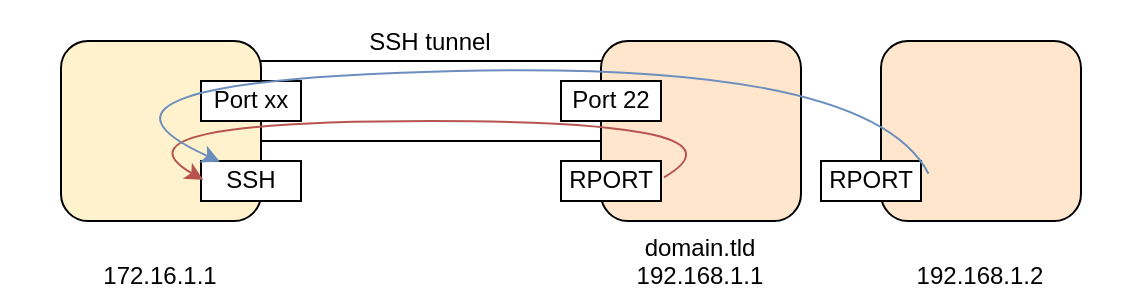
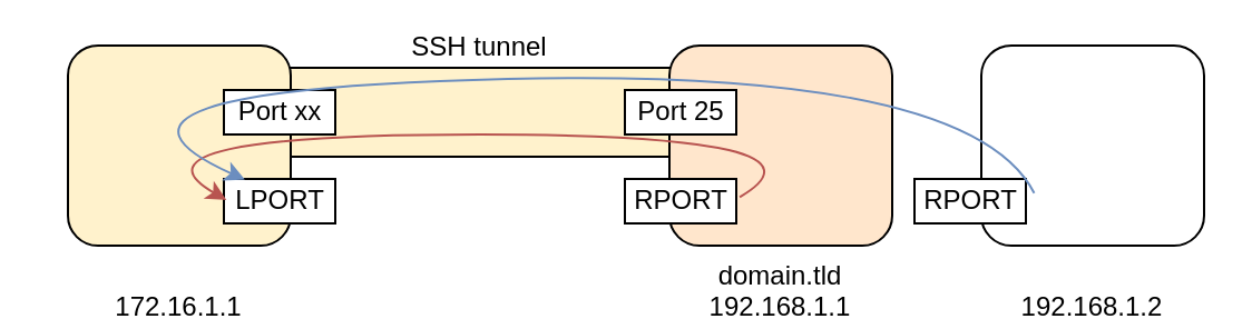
- <mxCell id="2" value="SSH tunnel" style="rounded=0;whiteSpace=wrap;html=1;labelPosition=center;verticalLabelPosition=top;align=center;verticalAlign=bottom;" vertex="1" parent="1"><mxGeometry x="120" y="30" width="190" height="40" as="geometry" /></mxCell>
+ <mxCell id="2" value="SSH tunnel" style="rounded=0;whiteSpace=wrap;html=1;labelPosition=center;verticalLabelPosition=top;align=center;verticalAlign=bottom;fillColor=#fff2cc;" vertex="1" parent="1"><mxGeometry x="120" y="30" width="190" height="40" as="geometry" /></mxCell>
- <mxCell id="5" value="Port 22" style="verticalLabelPosition=middle;verticalAlign=middle;html=1;shape=mxgraph.basic.rect;fillColor2=none;strokeWidth=1;size=20;indent=35.68;labelPosition=center;align=center;" vertex="1" parent="1"><mxGeometry x="280" y="40" width="50" height="20" as="geometry" /></mxCell>
+ <mxCell id="5" value="Port 25" style="verticalLabelPosition=middle;verticalAlign=middle;html=1;shape=mxgraph.basic.rect;fillColor2=none;strokeWidth=1;size=20;indent=35.68;labelPosition=center;align=center;" vertex="1" parent="1"><mxGeometry x="280" y="40" width="50" height="20" as="geometry" /></mxCell>
- <mxCell id="9" value="&lt;br&gt;192.168.1.2" style="rounded=1;whiteSpace=wrap;html=1;labelPosition=center;verticalLabelPosition=bottom;align=center;verticalAlign=top;fillColor=#ffe6cc;" vertex="1" parent="1"><mxGeometry x="440" y="20" width="100" height="90" as="geometry" /></mxCell>
+ <mxCell id="9" value="&lt;br&gt;192.168.1.2" style="rounded=1;whiteSpace=wrap;html=1;labelPosition=center;verticalLabelPosition=bottom;align=center;verticalAlign=top;" vertex="1" parent="1"><mxGeometry x="440" y="20" width="100" height="90" as="geometry" /></mxCell>
- <mxCell id="7" value="SSH" style="verticalLabelPosition=middle;verticalAlign=middle;html=1;shape=mxgraph.basic.rect;fillColor2=none;strokeWidth=1;size=20;indent=5;labelPosition=center;align=center;" vertex="1" parent="1"><mxGeometry x="100" y="80" width="50" height="20" as="geometry" /></mxCell>
+ <mxCell id="7" value="LPORT" style="verticalLabelPosition=middle;verticalAlign=middle;html=1;shape=mxgraph.basic.rect;fillColor2=none;strokeWidth=1;size=20;indent=5;labelPosition=center;align=center;" vertex="1" parent="1"><mxGeometry x="100" y="80" width="50" height="20" as="geometry" /></mxCell>
